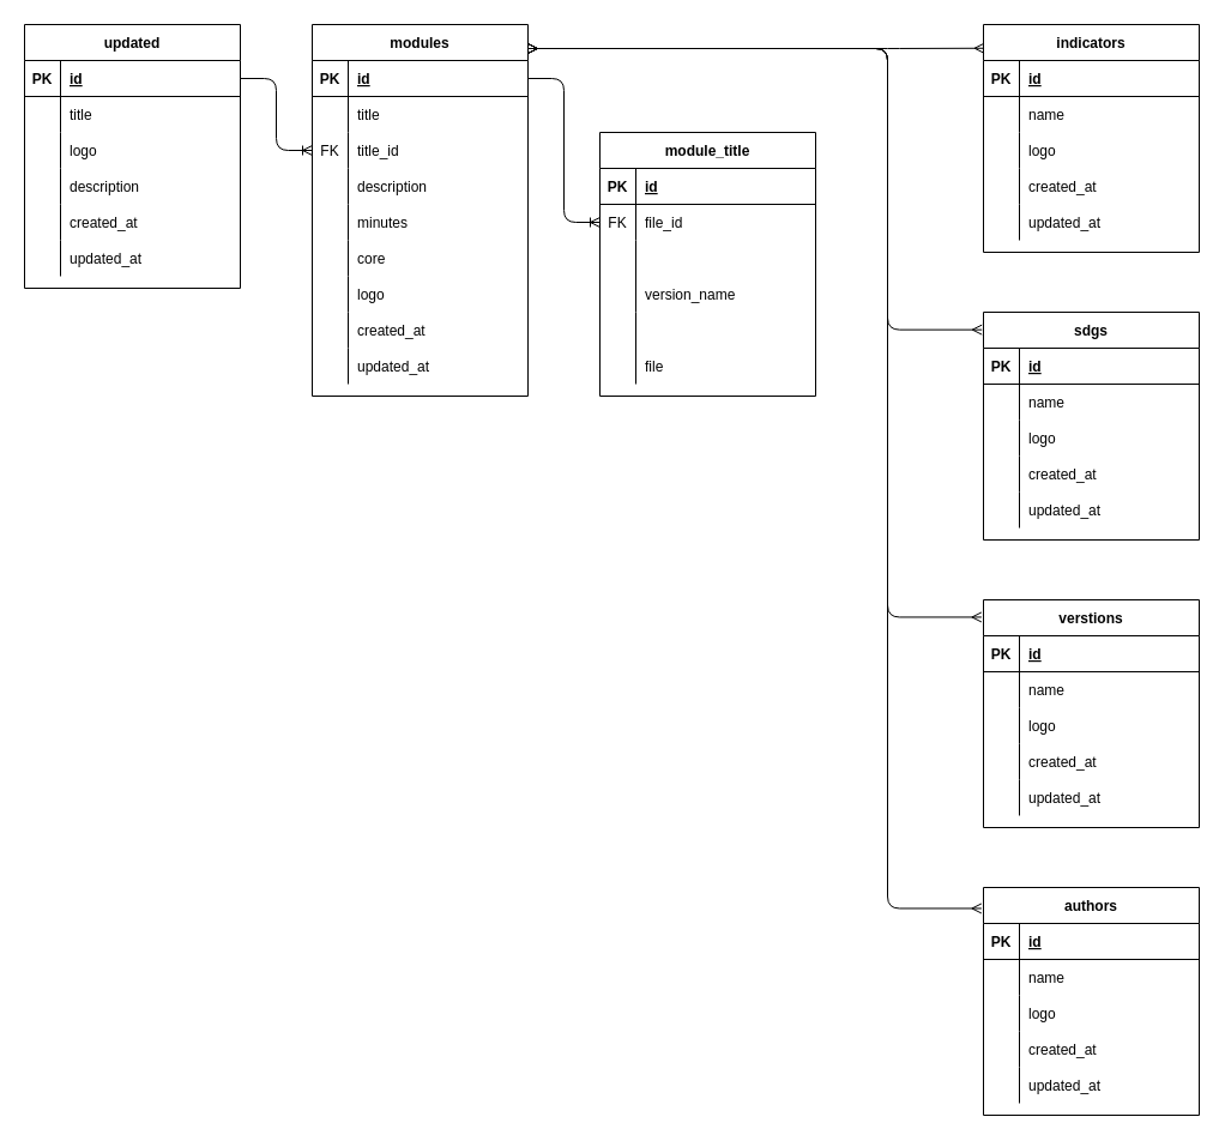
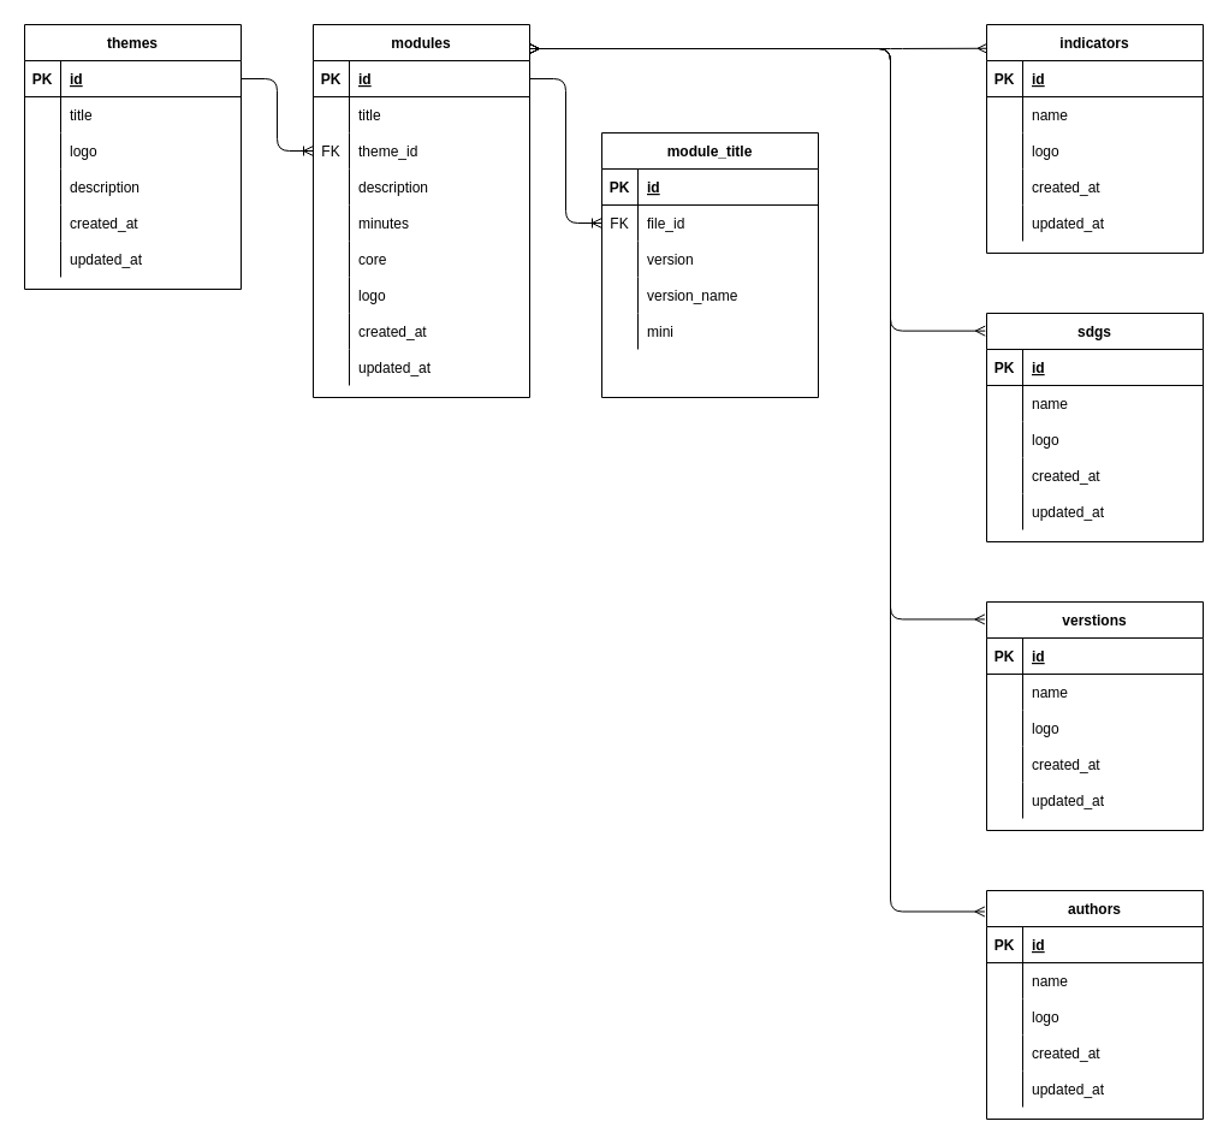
- <mxCell id="2" value="updated" style="shape=table;startSize=30;container=1;collapsible=1;childLayout=tableLayout;fixedRows=1;rowLines=0;fontStyle=1;align=center;resizeLast=1;" vertex="1" parent="1"><mxGeometry x="20" y="20" width="180" height="220" as="geometry" /></mxCell>
+ <mxCell id="2" value="themes" style="shape=table;startSize=30;container=1;collapsible=1;childLayout=tableLayout;fixedRows=1;rowLines=0;fontStyle=1;align=center;resizeLast=1;" vertex="1" parent="1"><mxGeometry x="20" y="20" width="180" height="220" as="geometry" /></mxCell>
- <mxCell id="30" value="title_id" style="shape=partialRectangle;connectable=0;fillColor=none;top=0;left=0;bottom=0;right=0;align=left;spacingLeft=6;overflow=hidden;" vertex="1" parent="28"><mxGeometry x="30" width="150" height="30" as="geometry" /></mxCell>
+ <mxCell id="30" value="theme_id" style="shape=partialRectangle;connectable=0;fillColor=none;top=0;left=0;bottom=0;right=0;align=left;spacingLeft=6;overflow=hidden;" vertex="1" parent="28"><mxGeometry x="30" width="150" height="30" as="geometry" /></mxCell>
+ <mxCell id="59" value="version" style="shape=partialRectangle;connectable=0;fillColor=none;top=0;left=0;bottom=0;right=0;align=left;spacingLeft=6;overflow=hidden;" vertex="1" parent="57"><mxGeometry x="30" width="150" height="30" as="geometry" /></mxCell>
+ <mxCell id="65" value="mini" style="shape=partialRectangle;connectable=0;fillColor=none;top=0;left=0;bottom=0;right=0;align=left;spacingLeft=6;overflow=hidden;" vertex="1" parent="63"><mxGeometry x="30" width="150" height="30" as="geometry" /></mxCell>
- <mxCell id="68" value="file" style="shape=partialRectangle;connectable=0;fillColor=none;top=0;left=0;bottom=0;right=0;align=left;spacingLeft=6;overflow=hidden;" vertex="1" parent="66"><mxGeometry x="30" width="150" height="30" as="geometry" /></mxCell>
